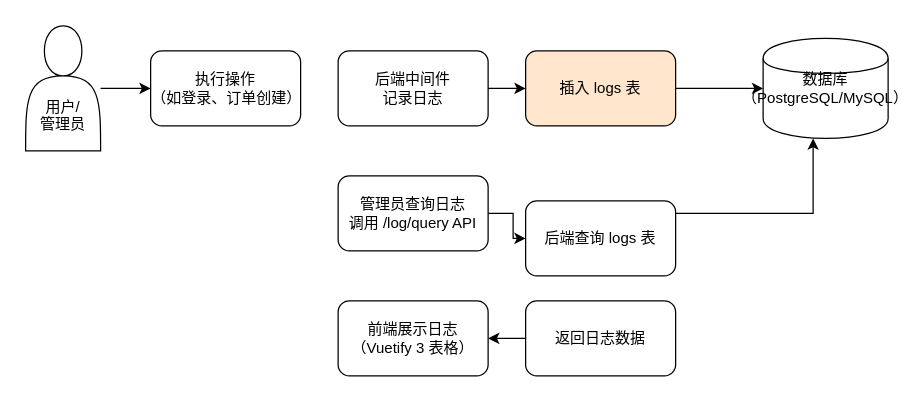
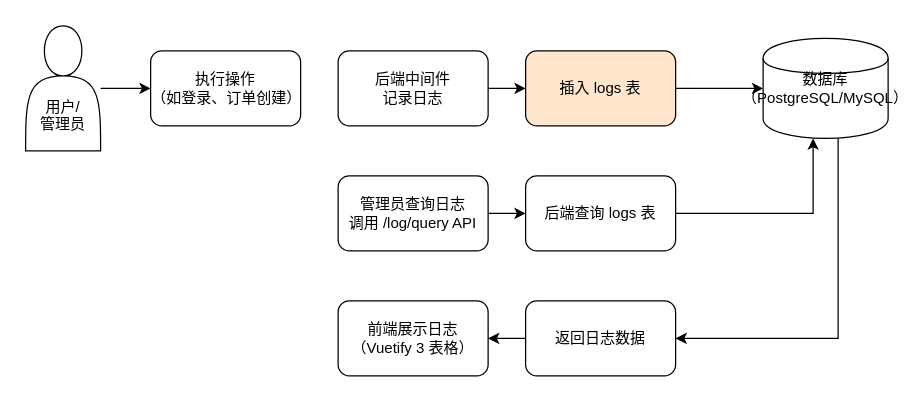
- <mxCell id="8" value="后端查询 logs 表" style="rounded=1;whiteSpace=wrap;html=1;" parent="1" vertex="1"><mxGeometry x="420" y="160" width="120" height="60" as="geometry" /></mxCell>
+ <mxCell id="8" value="后端查询 logs 表" style="rounded=1;whiteSpace=wrap;html=1;" parent="1" vertex="1"><mxGeometry x="420" y="140" width="120" height="60" as="geometry" /></mxCell>
+ <mxCell id="16" value="" style="edgeStyle=orthogonalEdgeStyle;rounded=0;html=1;jettySize=auto;orthogonalLoop=1;" parent="1" source="6" target="9" edge="1"><mxGeometry relative="1" as="geometry"><Array as="points"><mxPoint x="670" y="270" /></Array></mxGeometry></mxCell>
